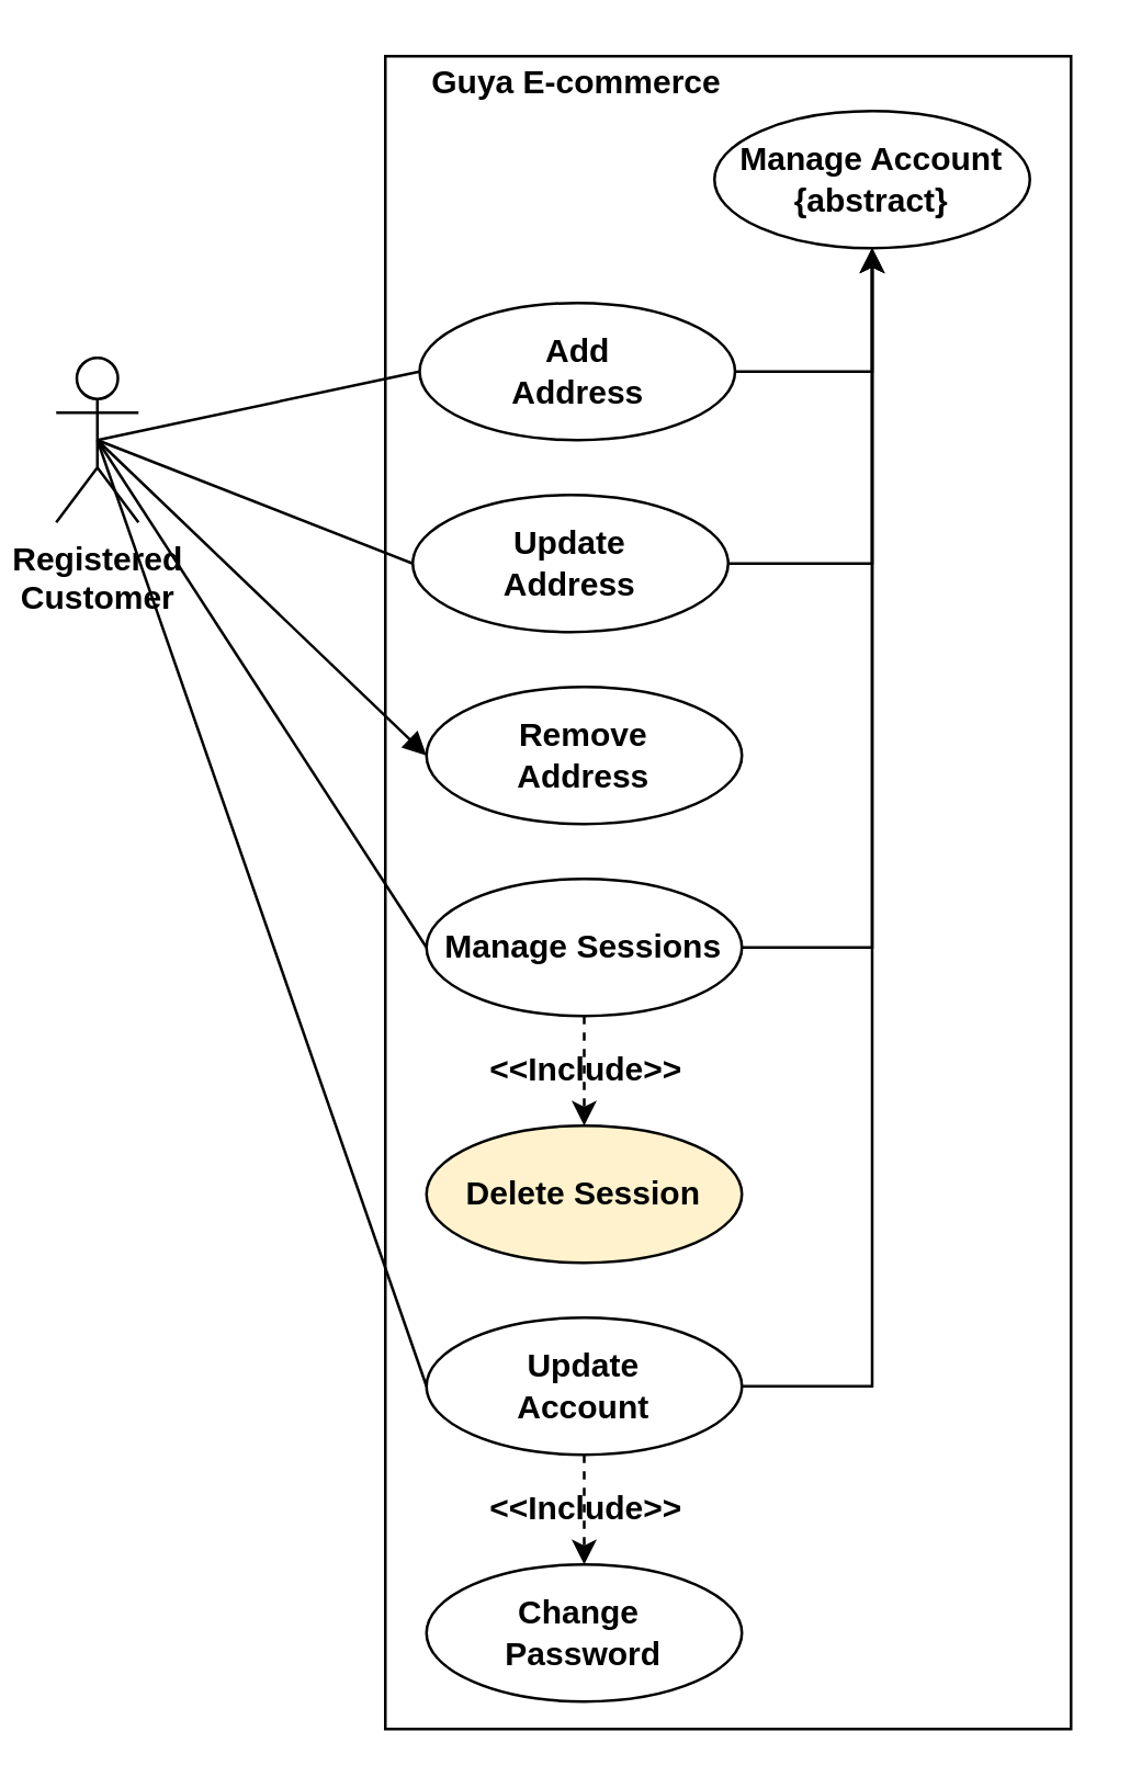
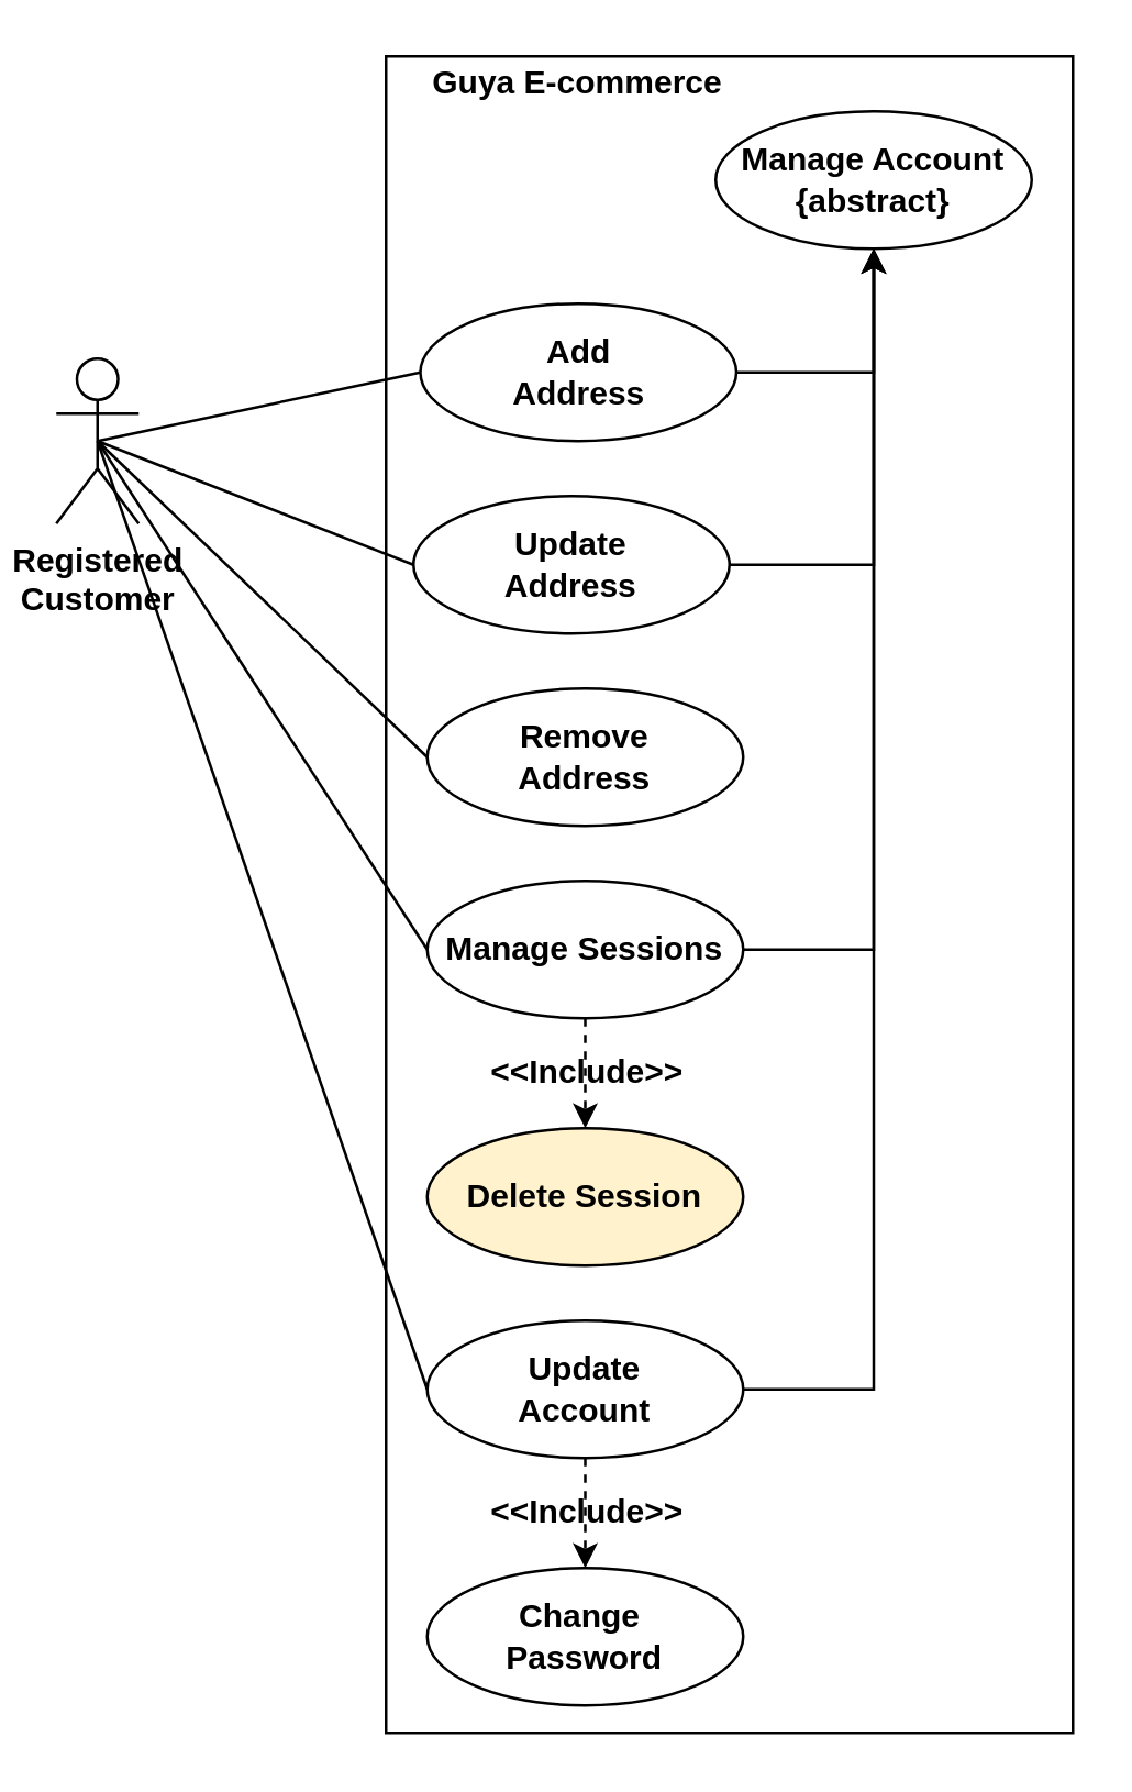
- <mxCell id="23" style="edgeStyle=none;orthogonalLoop=1;jettySize=auto;html=1;exitX=0.5;exitY=0.5;exitDx=0;exitDy=0;exitPerimeter=0;entryX=0;entryY=0.5;entryDx=0;entryDy=0;endArrow=block;" edge="1" parent="1" source="2" target="10"><mxGeometry relative="1" as="geometry" /></mxCell>
+ <mxCell id="23" style="edgeStyle=none;orthogonalLoop=1;jettySize=auto;html=1;exitX=0.5;exitY=0.5;exitDx=0;exitDy=0;exitPerimeter=0;entryX=0;entryY=0.5;entryDx=0;entryDy=0;endArrow=none;" edge="1" parent="1" source="2" target="10"><mxGeometry relative="1" as="geometry" /></mxCell>
